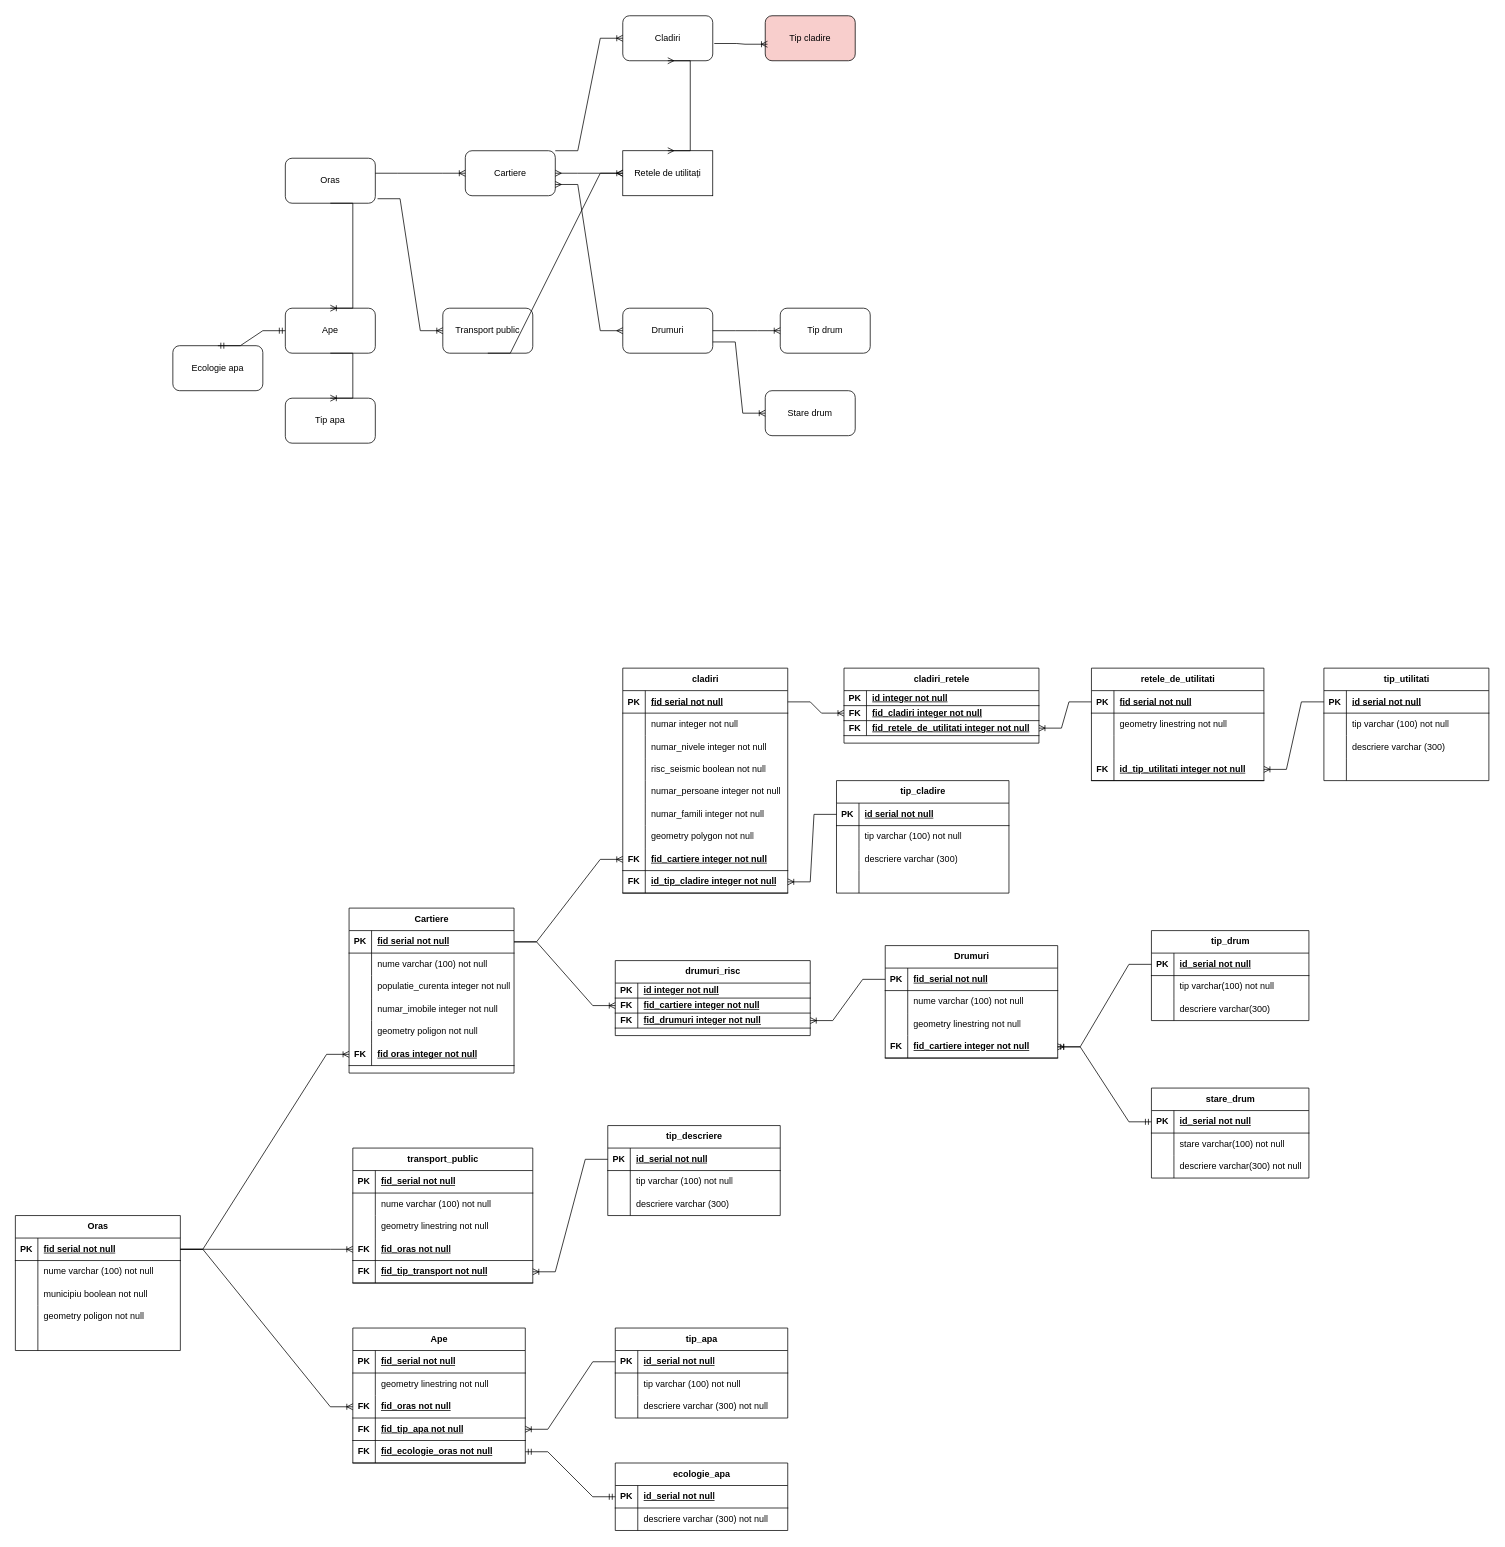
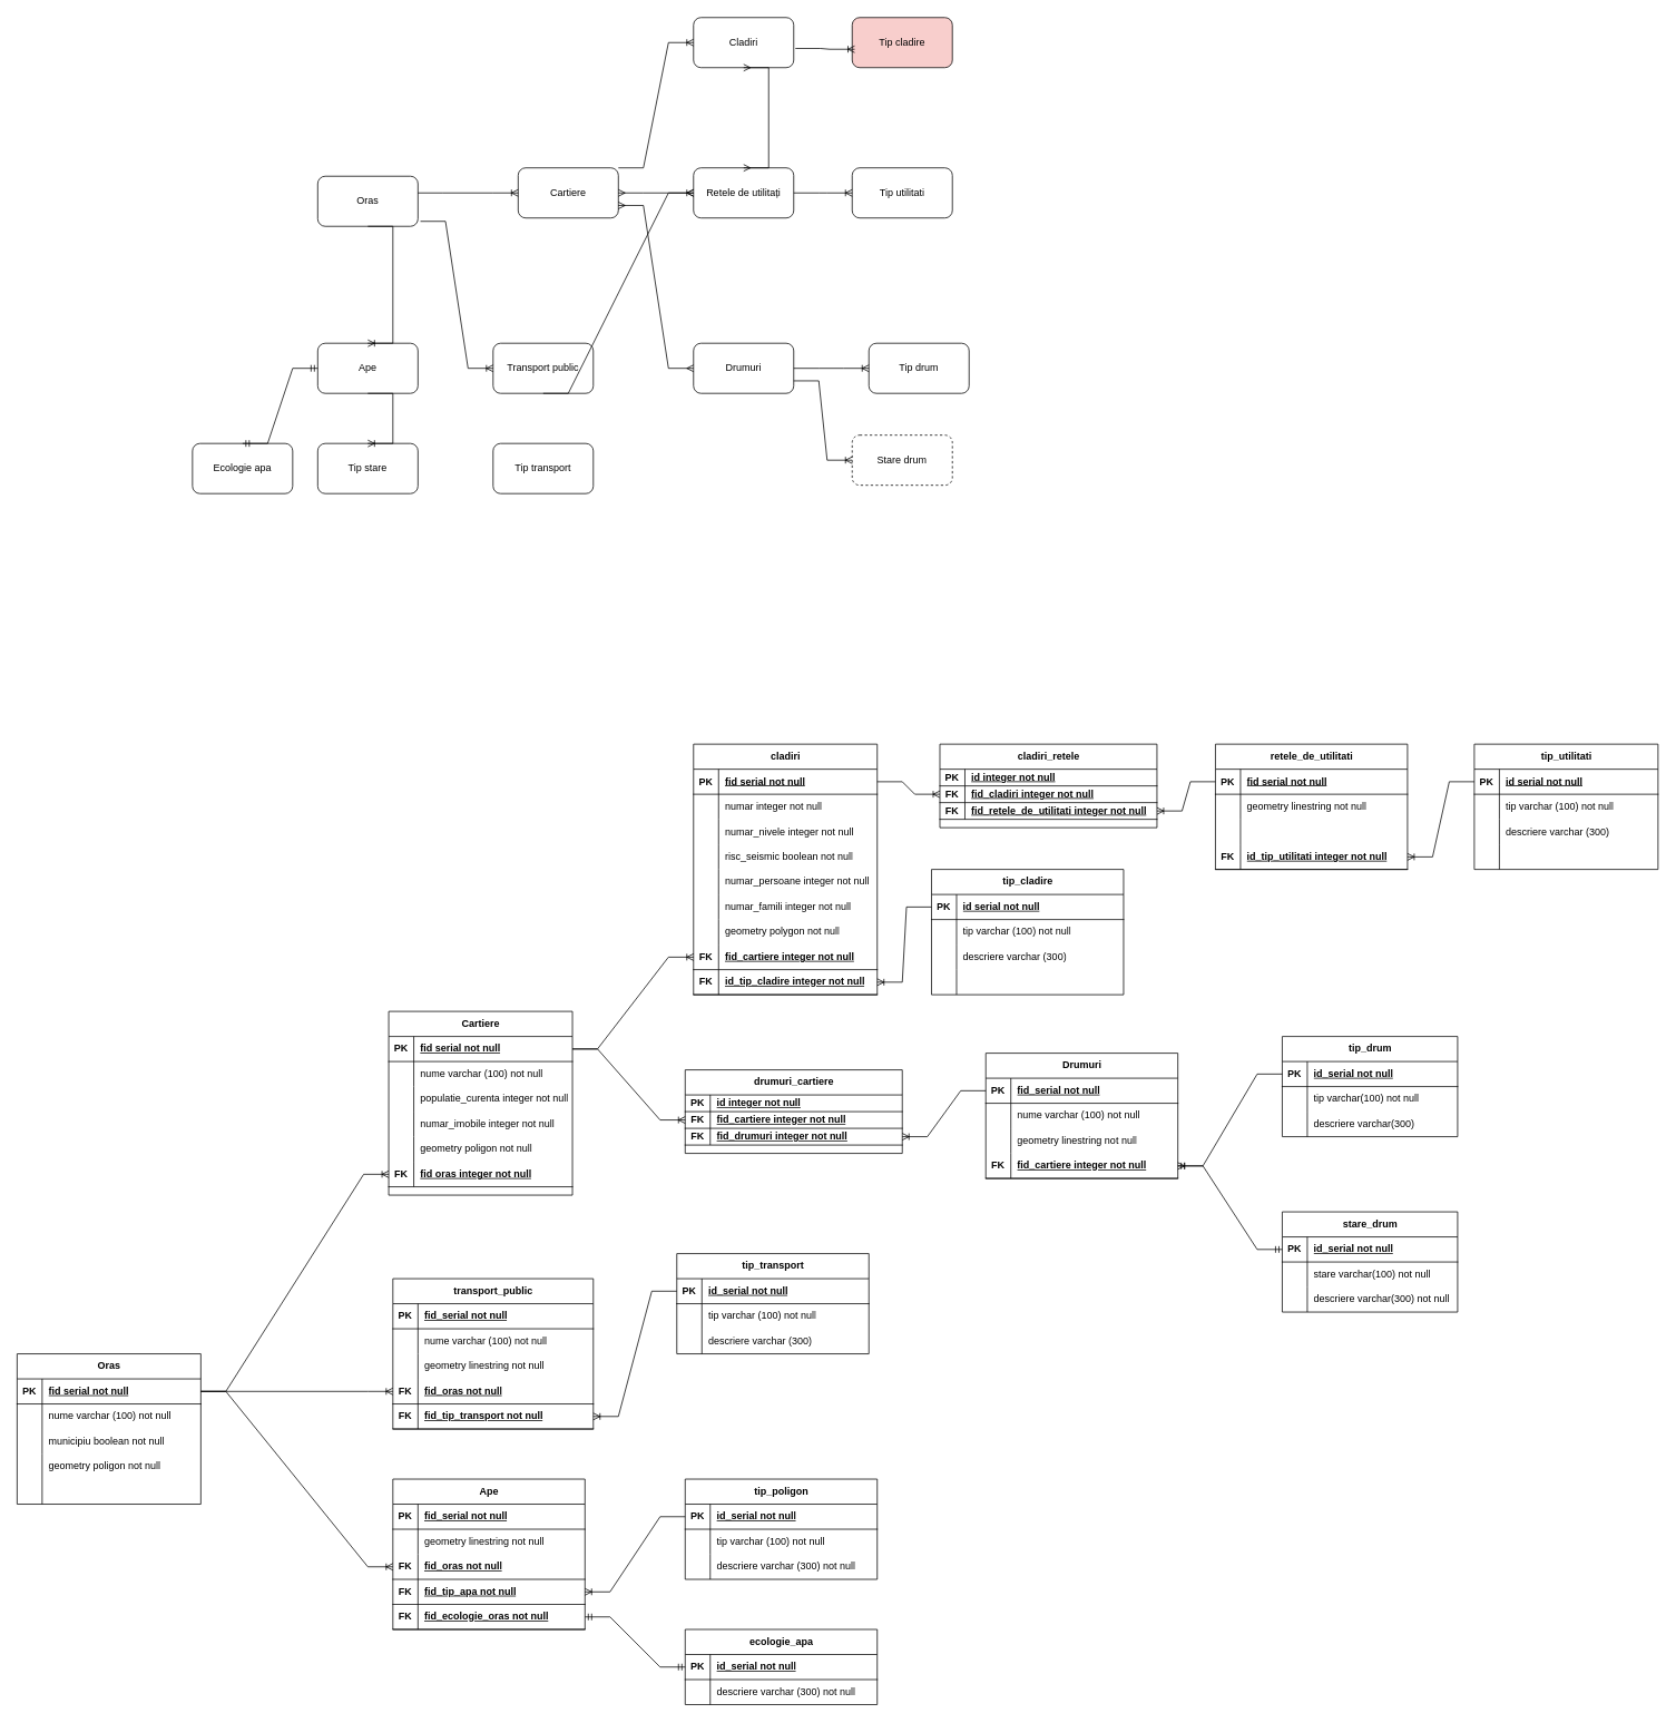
- <mxCell id="7" value="Retele de utilitați" style="whiteSpace=wrap;html=1;rounded=0;" vertex="1" parent="1"><mxGeometry x="830" y="200" width="120" height="60" as="geometry" /></mxCell>
+ <mxCell id="7" value="Retele de utilitați" style="rounded=1;whiteSpace=wrap;html=1;" vertex="1" parent="1"><mxGeometry x="830" y="200" width="120" height="60" as="geometry" /></mxCell>
+ <mxCell id="16" value="" style="edgeStyle=entityRelationEdgeStyle;fontSize=12;html=1;endArrow=ERoneToMany;rounded=0;exitX=1;exitY=0.5;exitDx=0;exitDy=0;entryX=0;entryY=0.5;entryDx=0;entryDy=0;" edge="1" parent="1" source="7" target="15"><mxGeometry width="100" height="100" relative="1" as="geometry"><mxPoint x="950" y="150" as="sourcePoint" /><mxPoint x="1050" y="50" as="targetPoint" /></mxGeometry></mxCell>
+ <mxCell id="15" value="Tip utilitati" style="rounded=1;whiteSpace=wrap;html=1;" vertex="1" parent="1"><mxGeometry x="1020" y="200" width="120" height="60" as="geometry" /></mxCell>
- <mxCell id="24" value="Ecologie apa" style="rounded=1;whiteSpace=wrap;html=1;" vertex="1" parent="1"><mxGeometry x="230" y="460" width="120" height="60" as="geometry" /></mxCell>
+ <mxCell id="24" value="Ecologie apa" style="rounded=1;whiteSpace=wrap;html=1;" vertex="1" parent="1"><mxGeometry x="230" y="530" width="120" height="60" as="geometry" /></mxCell>
- <mxCell id="21" value="Stare drum" style="rounded=1;whiteSpace=wrap;html=1;" vertex="1" parent="1"><mxGeometry x="1020" y="520" width="120" height="60" as="geometry" /></mxCell>
+ <mxCell id="21" value="Stare drum" style="rounded=1;whiteSpace=wrap;html=1;dashed=1;" vertex="1" parent="1"><mxGeometry x="1020" y="520" width="120" height="60" as="geometry" /></mxCell>
- <mxCell id="23" value="Tip apa" style="rounded=1;whiteSpace=wrap;html=1;" vertex="1" parent="1"><mxGeometry x="380" y="530" width="120" height="60" as="geometry" /></mxCell>
+ <mxCell id="23" value="Tip stare" style="rounded=1;whiteSpace=wrap;html=1;" vertex="1" parent="1"><mxGeometry x="380" y="530" width="120" height="60" as="geometry" /></mxCell>
+ <mxCell id="27" value="Tip transport" style="rounded=1;whiteSpace=wrap;html=1;" vertex="1" parent="1"><mxGeometry x="590" y="530" width="120" height="60" as="geometry" /></mxCell>
- <mxCell id="226" value="drumuri_risc" style="shape=table;startSize=30;container=1;collapsible=1;childLayout=tableLayout;fixedRows=1;rowLines=0;fontStyle=1;align=center;resizeLast=1;html=1;" vertex="1" parent="1"><mxGeometry x="820" y="1280" width="260" height="100" as="geometry" /></mxCell>
+ <mxCell id="226" value="drumuri_cartiere" style="shape=table;startSize=30;container=1;collapsible=1;childLayout=tableLayout;fixedRows=1;rowLines=0;fontStyle=1;align=center;resizeLast=1;html=1;" vertex="1" parent="1"><mxGeometry x="820" y="1280" width="260" height="100" as="geometry" /></mxCell>
- <mxCell id="198" value="tip_descriere" style="shape=table;startSize=30;container=1;collapsible=1;childLayout=tableLayout;fixedRows=1;rowLines=0;fontStyle=1;align=center;resizeLast=1;html=1;" vertex="1" parent="1"><mxGeometry x="810" y="1500" width="230" height="120" as="geometry" /></mxCell>
+ <mxCell id="198" value="tip_transport" style="shape=table;startSize=30;container=1;collapsible=1;childLayout=tableLayout;fixedRows=1;rowLines=0;fontStyle=1;align=center;resizeLast=1;html=1;" vertex="1" parent="1"><mxGeometry x="810" y="1500" width="230" height="120" as="geometry" /></mxCell>
- <mxCell id="238" value="tip_apa" style="shape=table;startSize=30;container=1;collapsible=1;childLayout=tableLayout;fixedRows=1;rowLines=0;fontStyle=1;align=center;resizeLast=1;html=1;" vertex="1" parent="1"><mxGeometry x="820" y="1770" width="230" height="120" as="geometry" /></mxCell>
+ <mxCell id="238" value="tip_poligon" style="shape=table;startSize=30;container=1;collapsible=1;childLayout=tableLayout;fixedRows=1;rowLines=0;fontStyle=1;align=center;resizeLast=1;html=1;" vertex="1" parent="1"><mxGeometry x="820" y="1770" width="230" height="120" as="geometry" /></mxCell>
